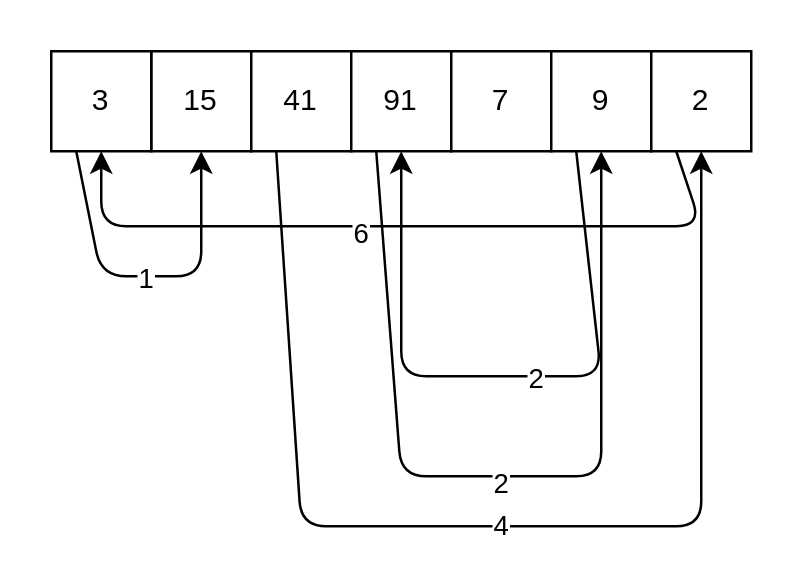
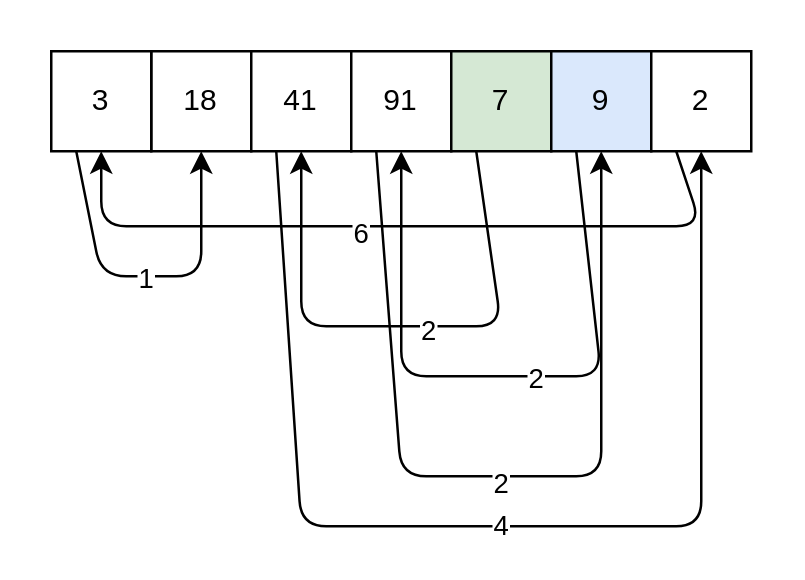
- <mxCell id="3" value="15" style="whiteSpace=wrap;html=1;aspect=fixed;" parent="2" vertex="1"><mxGeometry x="40" width="40" height="40" as="geometry" /></mxCell>
+ <mxCell id="3" value="18" style="whiteSpace=wrap;html=1;aspect=fixed;" parent="2" vertex="1"><mxGeometry x="40" width="40" height="40" as="geometry" /></mxCell>
- <mxCell id="7" value="7" style="whiteSpace=wrap;html=1;aspect=fixed;" parent="2" vertex="1"><mxGeometry x="160" width="40" height="40" as="geometry" /></mxCell>
+ <mxCell id="7" value="7" style="whiteSpace=wrap;html=1;aspect=fixed;fillColor=#d5e8d4;" parent="2" vertex="1"><mxGeometry x="160" width="40" height="40" as="geometry" /></mxCell>
- <mxCell id="8" value="9" style="whiteSpace=wrap;html=1;aspect=fixed;" parent="2" vertex="1"><mxGeometry x="200" width="40" height="40" as="geometry" /></mxCell>
+ <mxCell id="8" value="9" style="whiteSpace=wrap;html=1;aspect=fixed;fillColor=#dae8fc;" parent="2" vertex="1"><mxGeometry x="200" width="40" height="40" as="geometry" /></mxCell>
+ <mxCell id="11" value="" style="endArrow=classic;html=1;exitX=0.25;exitY=1;exitDx=0;exitDy=0;entryX=0.5;entryY=1;entryDx=0;entryDy=0;exitPerimeter=0;" parent="2" source="7" target="5" edge="1"><mxGeometry relative="1" as="geometry"><mxPoint x="280" y="60" as="sourcePoint" /><mxPoint x="40" y="60" as="targetPoint" /><Array as="points"><mxPoint x="180" y="110" /><mxPoint x="100" y="110" /></Array></mxGeometry></mxCell>
+ <mxCell id="12" value="2" style="edgeLabel;html=1;align=center;verticalAlign=middle;resizable=0;points=[];" parent="11" vertex="1" connectable="0"><mxGeometry x="-0.097" y="1" relative="1" as="geometry"><mxPoint as="offset" /></mxGeometry></mxCell>
